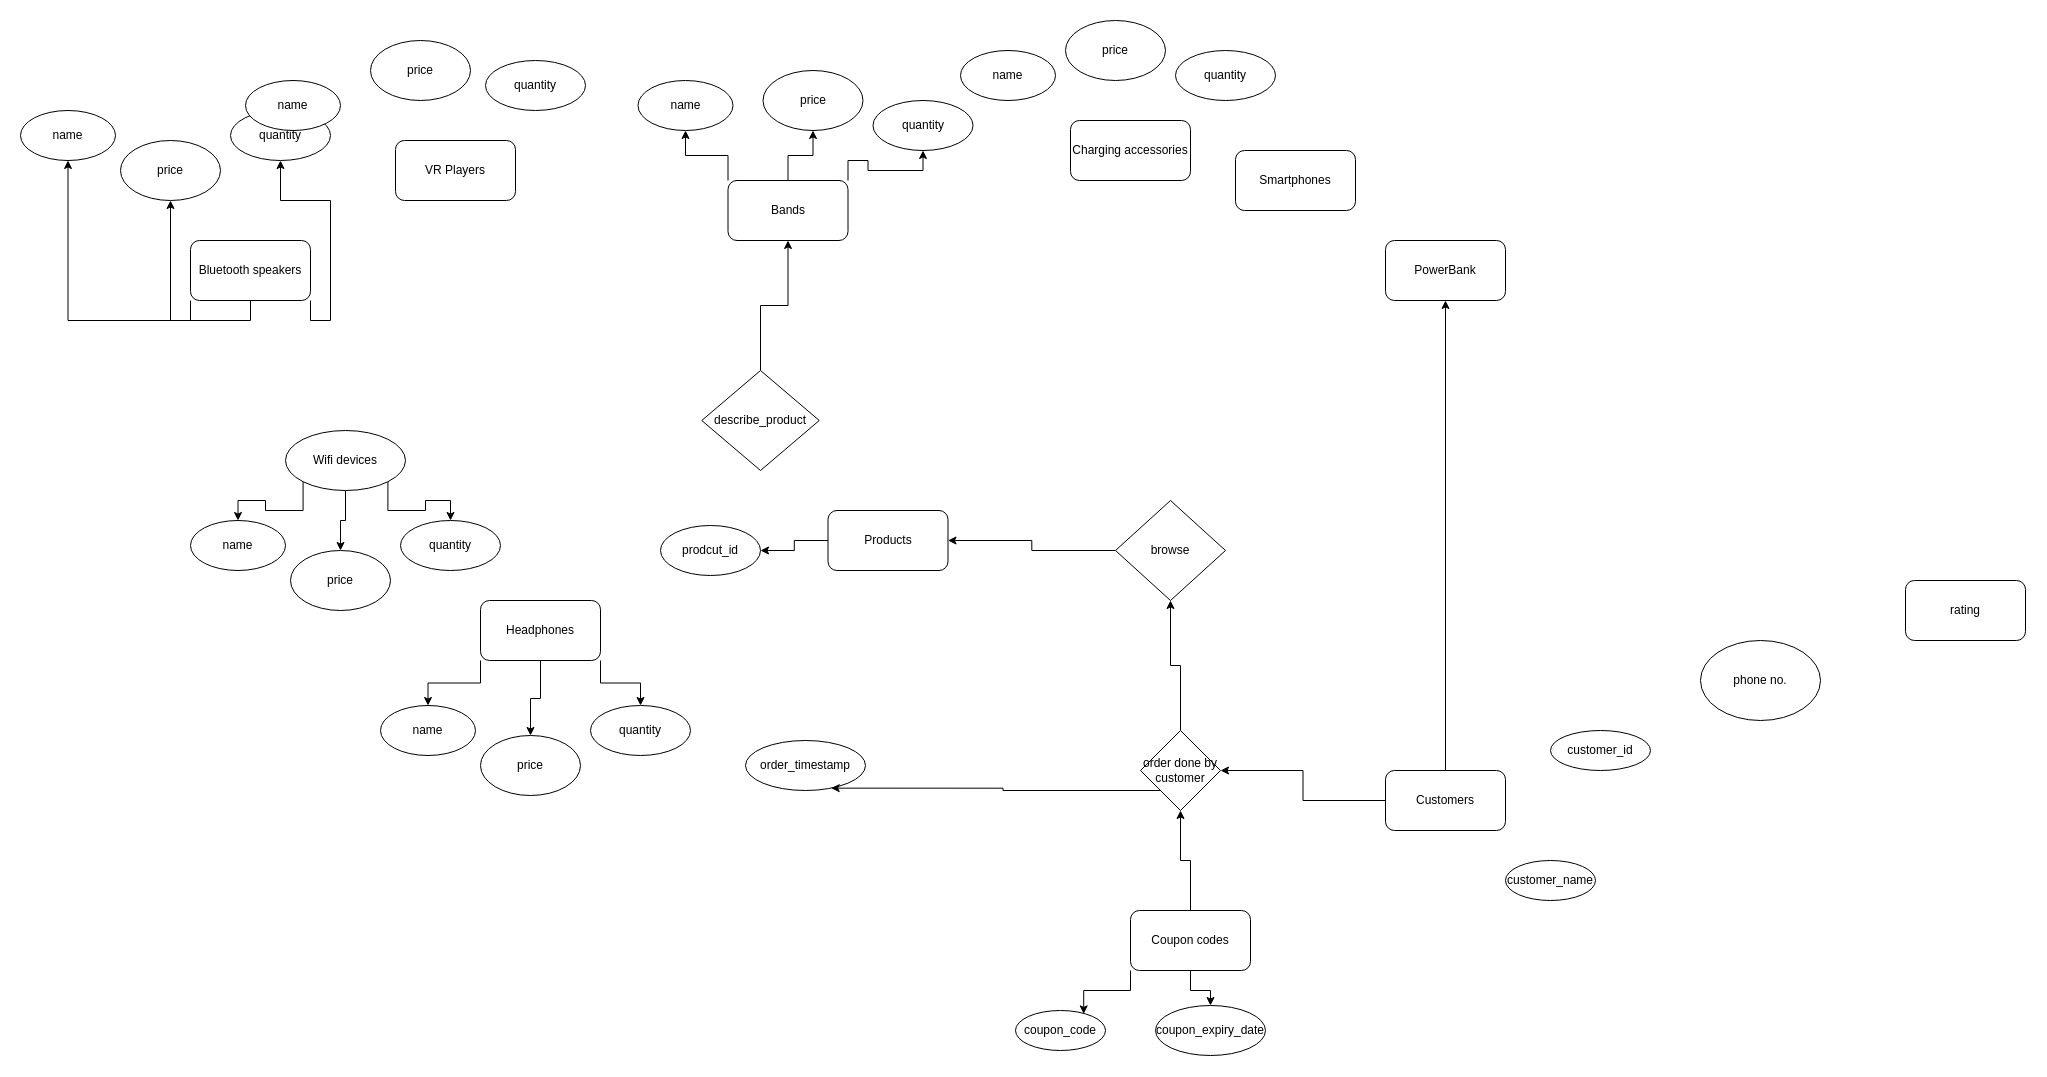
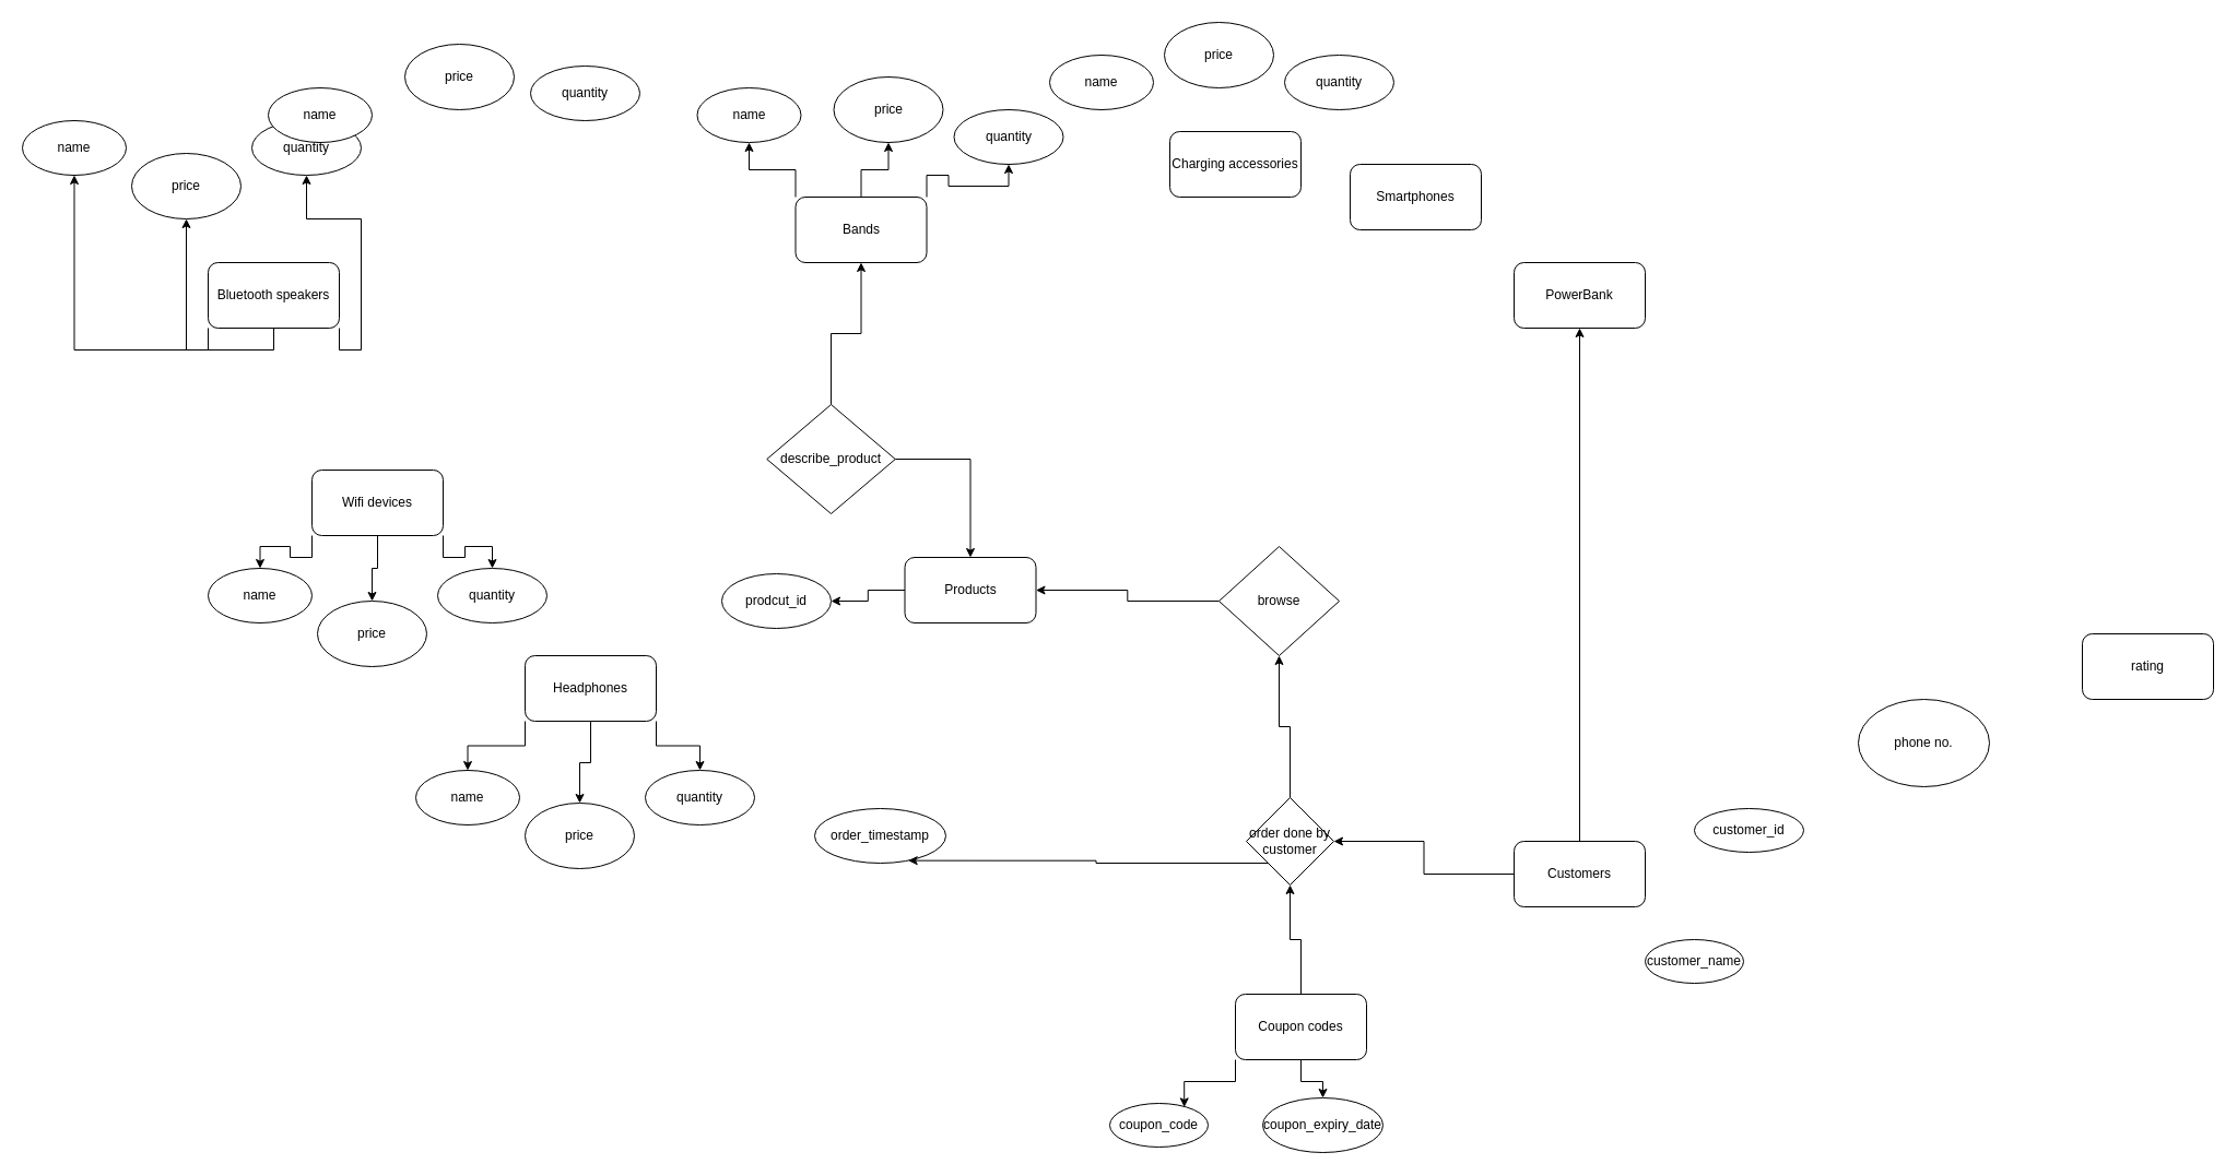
- <mxCell id="17" value="VR Players" style="rounded=1;whiteSpace=wrap;html=1;" vertex="1" parent="1"><mxGeometry x="395" y="140" width="120" height="60" as="geometry" /></mxCell>
+ <mxCell id="62" style="edgeStyle=orthogonalEdgeStyle;rounded=0;orthogonalLoop=1;jettySize=auto;html=1;entryX=0.5;entryY=0;entryDx=0;entryDy=0;" edge="1" parent="1" source="64" target="60"><mxGeometry relative="1" as="geometry" /></mxCell>
- <mxCell id="7" value="Wifi devices" style="ellipse;whiteSpace=wrap;html=1;" vertex="1" parent="1"><mxGeometry x="285" y="430" width="120" height="60" as="geometry" /></mxCell>
+ <mxCell id="7" value="Wifi devices" style="rounded=1;whiteSpace=wrap;html=1;" vertex="1" parent="1"><mxGeometry x="285" y="430" width="120" height="60" as="geometry" /></mxCell>
- <mxCell id="2" value="customer_id" style="ellipse;whiteSpace=wrap;html=1;" vertex="1" parent="1"><mxGeometry x="1550" y="730" width="100" height="40" as="geometry" /></mxCell>
+ <mxCell id="2" value="customer_id" style="ellipse;whiteSpace=wrap;html=1;" vertex="1" parent="1"><mxGeometry x="1550" y="740" width="100" height="40" as="geometry" /></mxCell>
